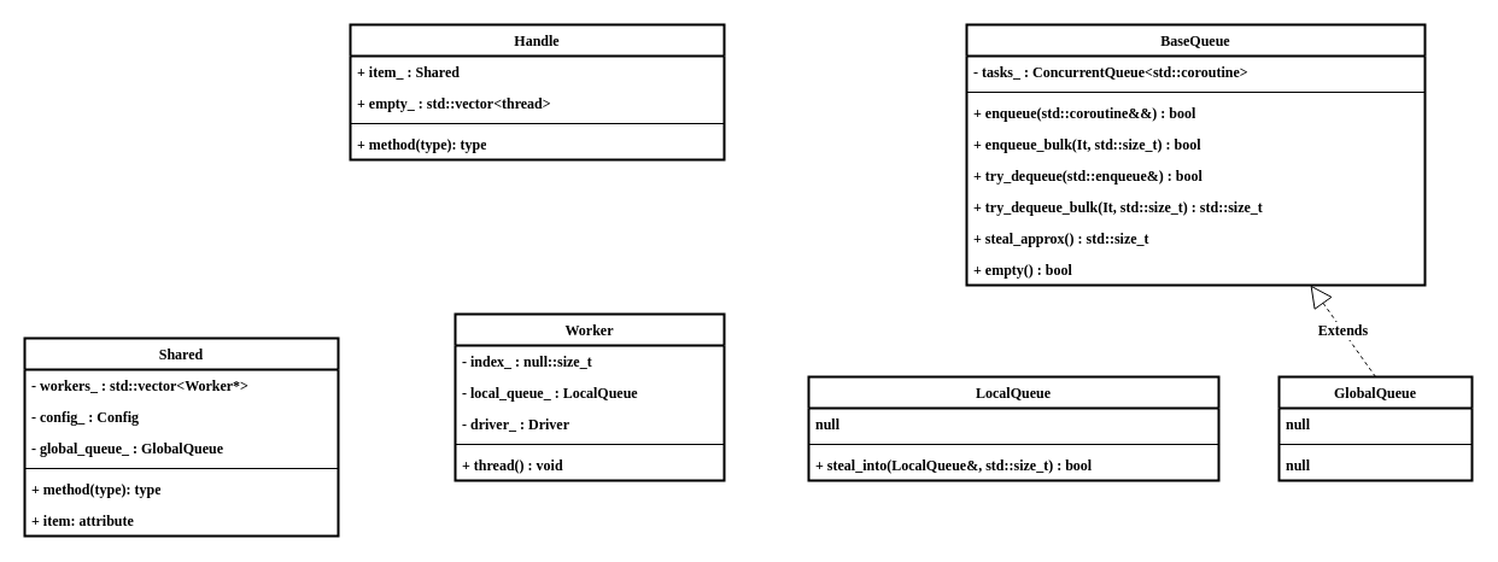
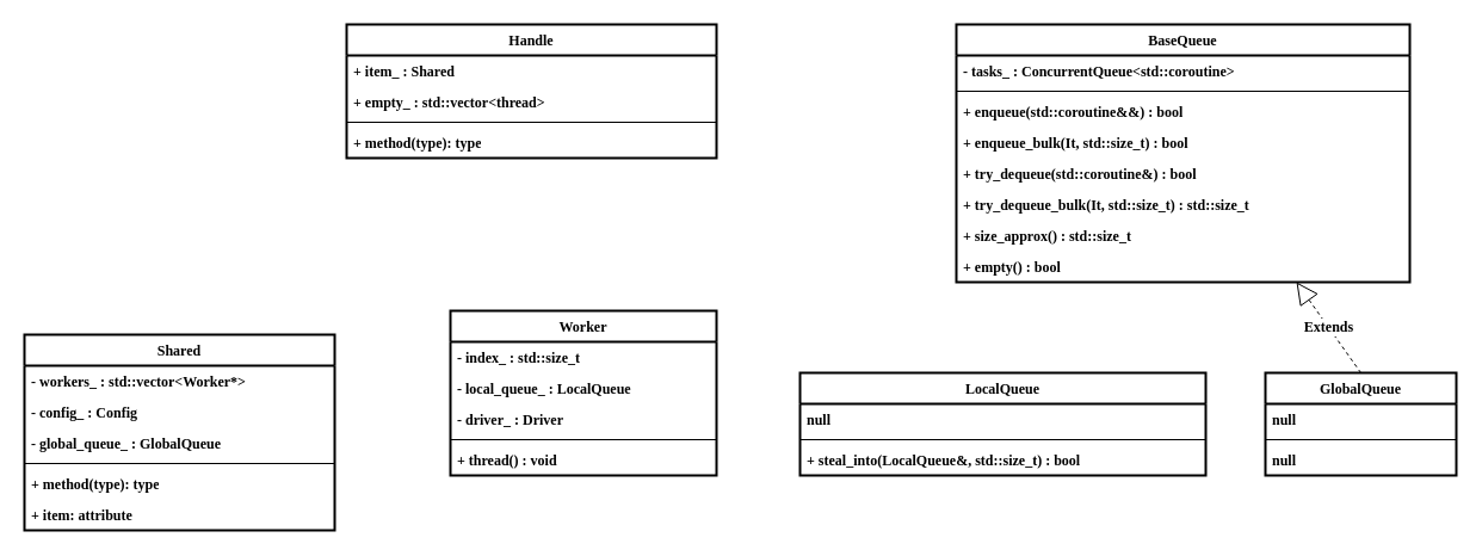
- <mxCell id="20" value="+ try_dequeue(std::enqueue&amp;amp;) : bool" style="text;strokeColor=none;fillColor=none;align=left;verticalAlign=top;spacingLeft=4;spacingRight=4;overflow=hidden;rotatable=0;points=[[0,0.5],[1,0.5]];portConstraint=eastwest;whiteSpace=wrap;html=1;fontFamily=Jetbrains Mono;fontSize=12;fontColor=default;fontStyle=1;horizontal=1;" vertex="1" parent="15"><mxGeometry y="112" width="380" height="26" as="geometry" /></mxCell>
+ <mxCell id="20" value="+ try_dequeue(std::coroutine&amp;amp;) : bool" style="text;strokeColor=none;fillColor=none;align=left;verticalAlign=top;spacingLeft=4;spacingRight=4;overflow=hidden;rotatable=0;points=[[0,0.5],[1,0.5]];portConstraint=eastwest;whiteSpace=wrap;html=1;fontFamily=Jetbrains Mono;fontSize=12;fontColor=default;fontStyle=1;horizontal=1;" vertex="1" parent="15"><mxGeometry y="112" width="380" height="26" as="geometry" /></mxCell>
- <mxCell id="22" value="+ steal_approx() : std::size_t" style="text;strokeColor=none;fillColor=none;align=left;verticalAlign=top;spacingLeft=4;spacingRight=4;overflow=hidden;rotatable=0;points=[[0,0.5],[1,0.5]];portConstraint=eastwest;whiteSpace=wrap;html=1;fontFamily=Jetbrains Mono;fontSize=12;fontColor=default;fontStyle=1;horizontal=1;" vertex="1" parent="15"><mxGeometry y="164" width="380" height="26" as="geometry" /></mxCell>
+ <mxCell id="22" value="+ size_approx() : std::size_t" style="text;strokeColor=none;fillColor=none;align=left;verticalAlign=top;spacingLeft=4;spacingRight=4;overflow=hidden;rotatable=0;points=[[0,0.5],[1,0.5]];portConstraint=eastwest;whiteSpace=wrap;html=1;fontFamily=Jetbrains Mono;fontSize=12;fontColor=default;fontStyle=1;horizontal=1;" vertex="1" parent="15"><mxGeometry y="164" width="380" height="26" as="geometry" /></mxCell>
- <mxCell id="3" value="- index_ : null::size_t" style="text;strokeColor=none;fillColor=none;align=left;verticalAlign=top;spacingLeft=4;spacingRight=4;overflow=hidden;rotatable=0;points=[[0,0.5],[1,0.5]];portConstraint=eastwest;whiteSpace=wrap;html=1;fontFamily=Jetbrains Mono;fontSize=12;fontColor=default;fontStyle=1;horizontal=1;" vertex="1" parent="2"><mxGeometry y="26" width="223" height="26" as="geometry" /></mxCell>
+ <mxCell id="3" value="- index_ : std::size_t" style="text;strokeColor=none;fillColor=none;align=left;verticalAlign=top;spacingLeft=4;spacingRight=4;overflow=hidden;rotatable=0;points=[[0,0.5],[1,0.5]];portConstraint=eastwest;whiteSpace=wrap;html=1;fontFamily=Jetbrains Mono;fontSize=12;fontColor=default;fontStyle=1;horizontal=1;" vertex="1" parent="2"><mxGeometry y="26" width="223" height="26" as="geometry" /></mxCell>
